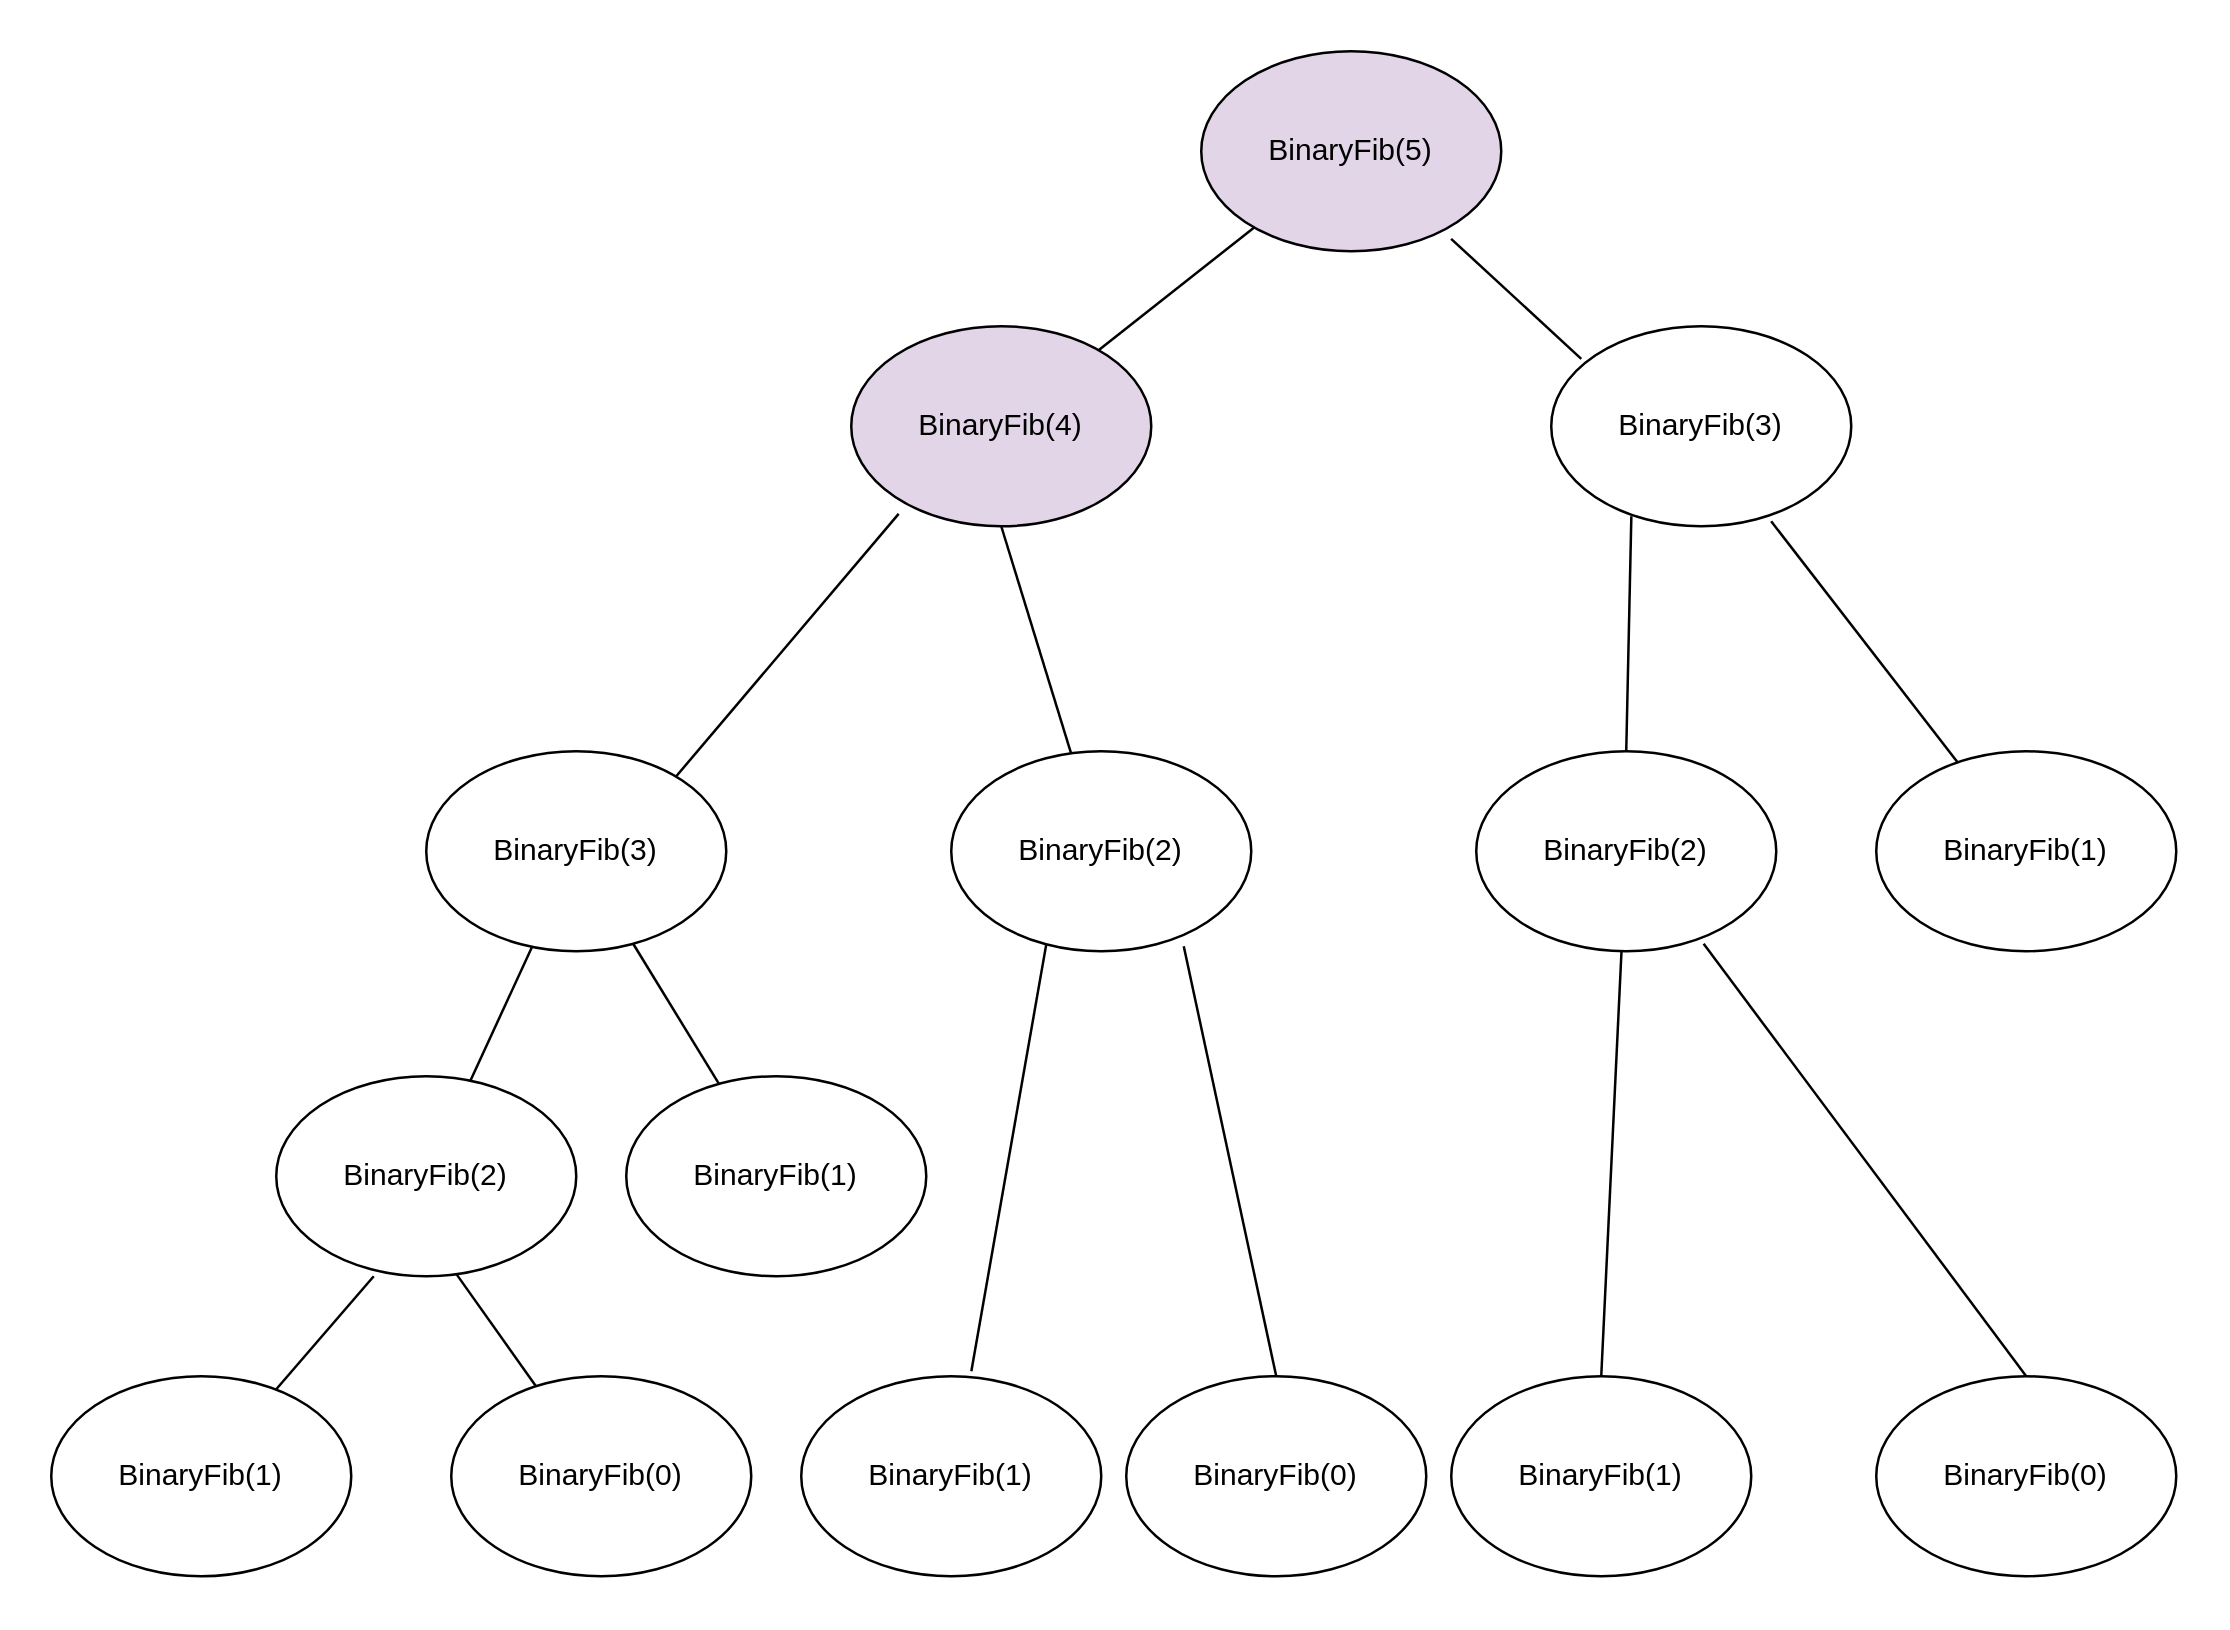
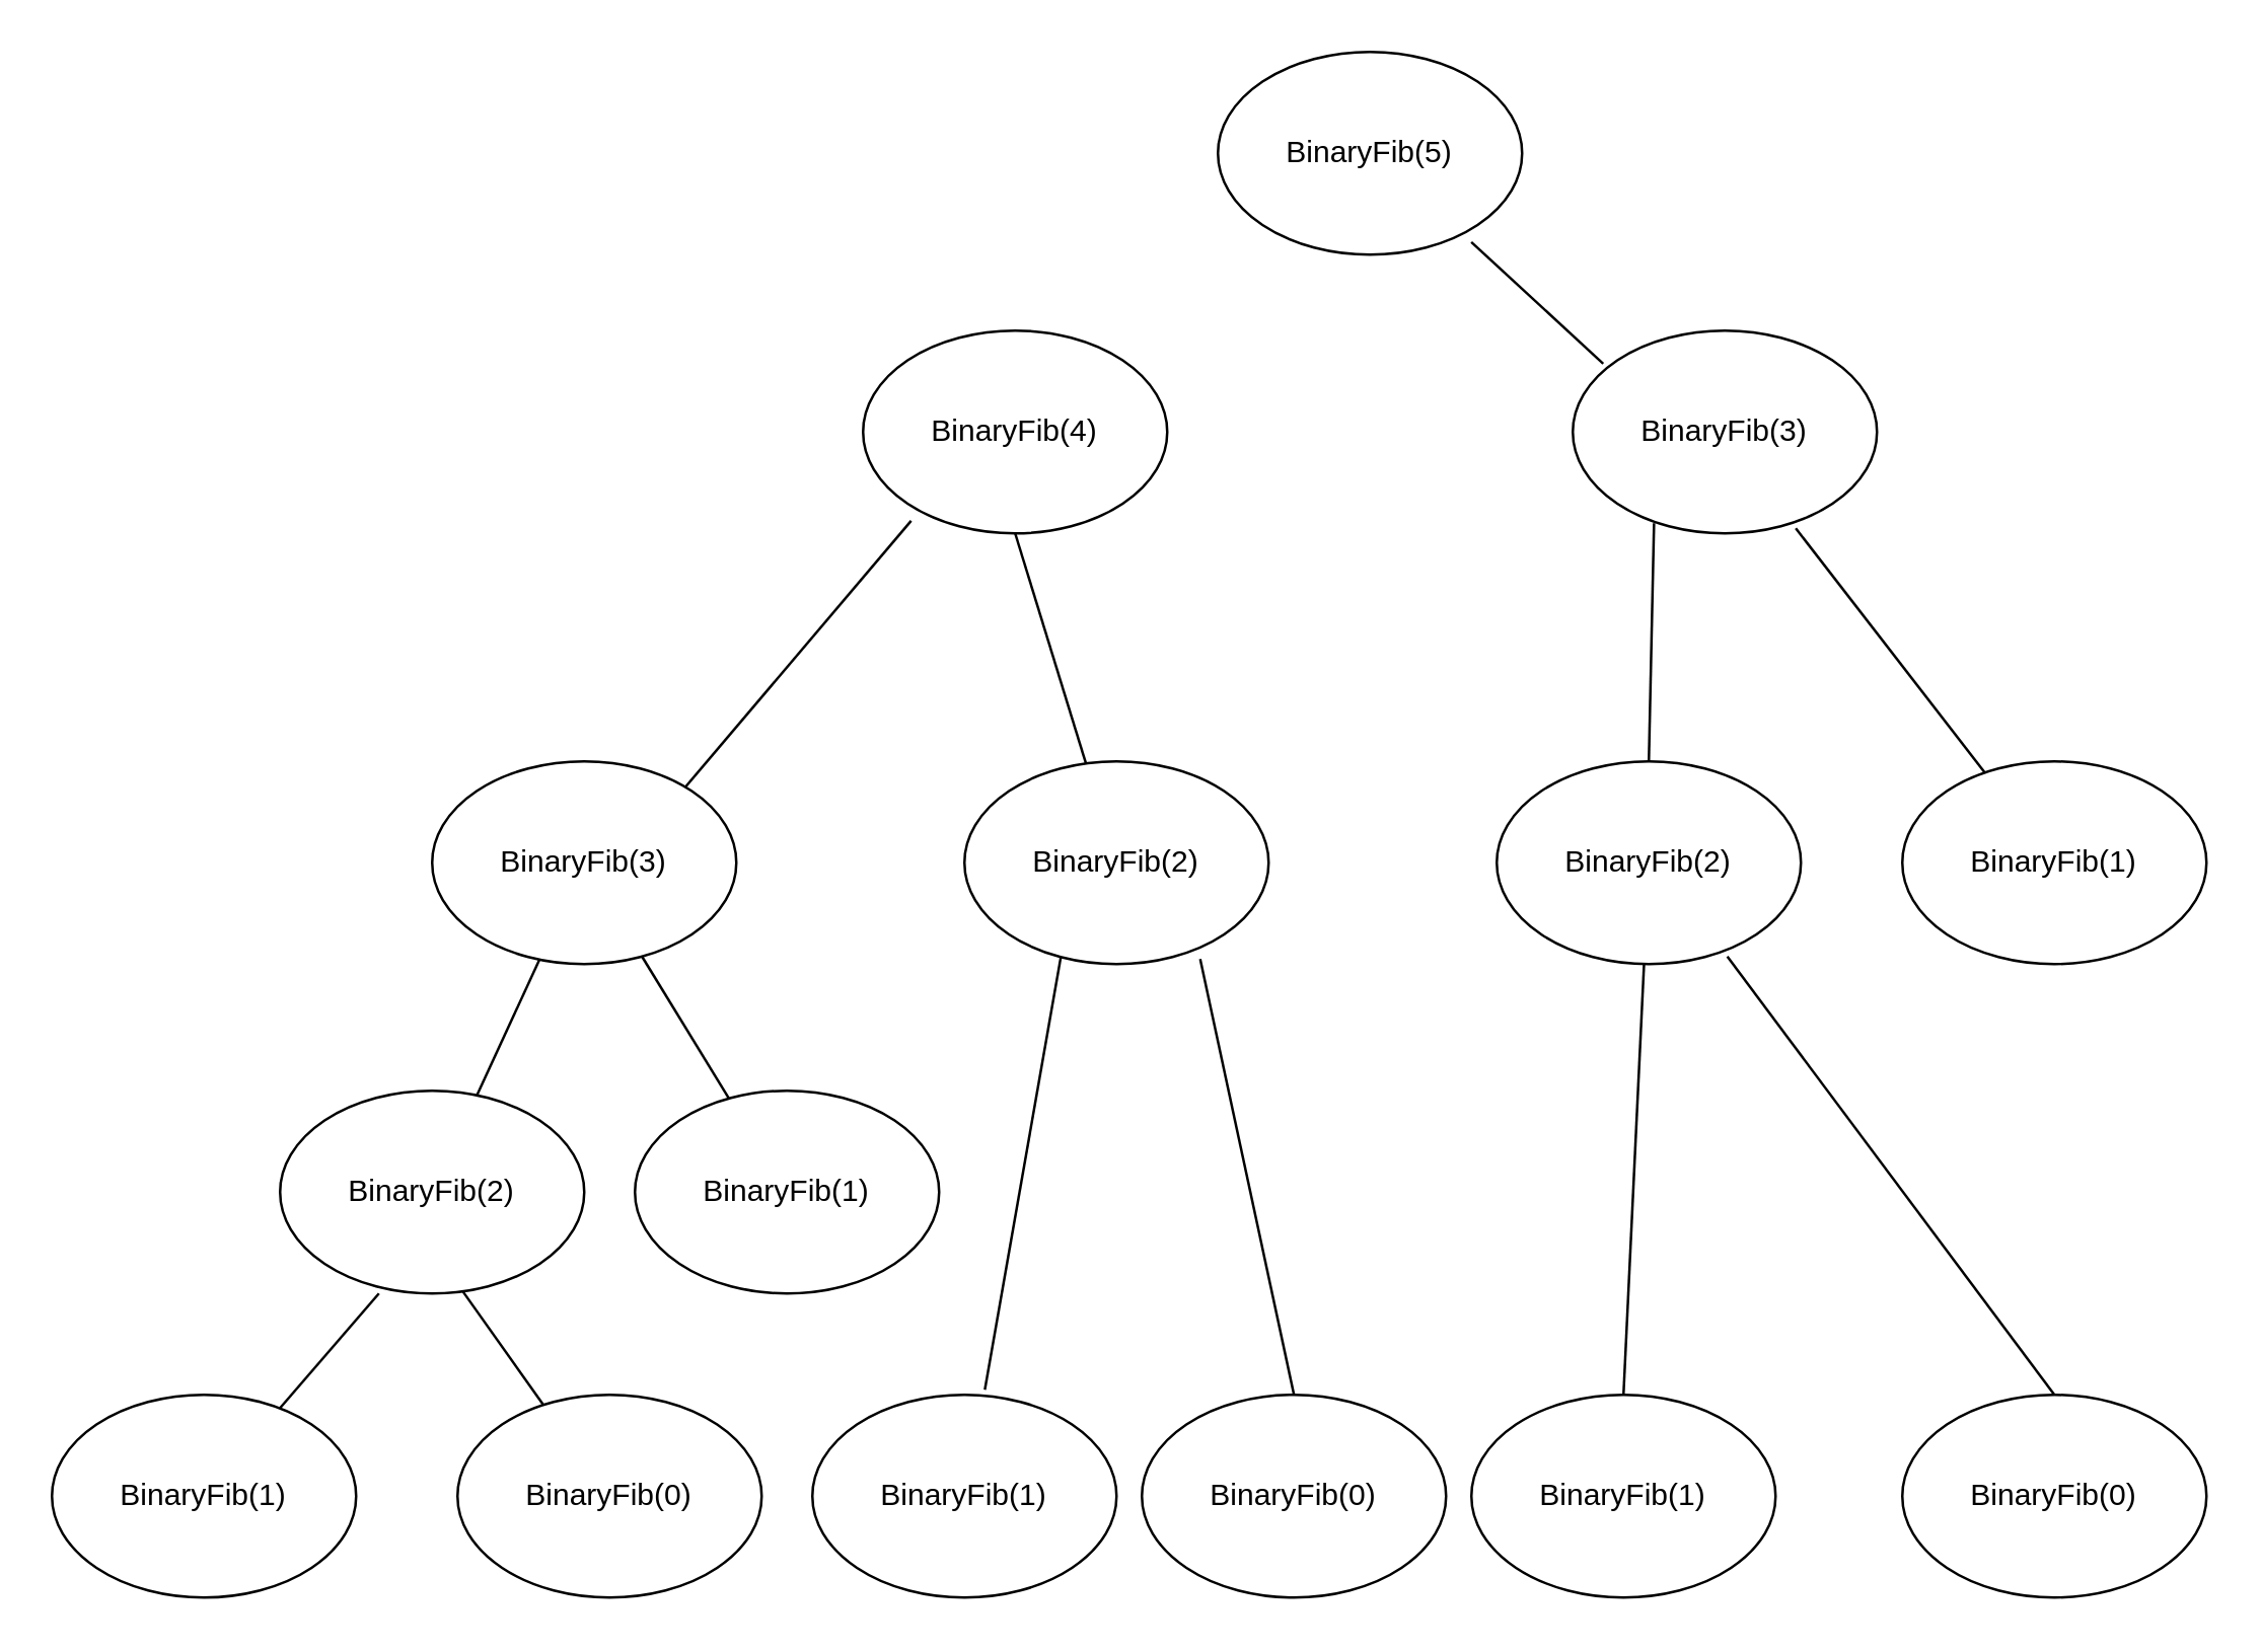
- <mxCell id="2" value="BinaryFib(5)" style="ellipse;whiteSpace=wrap;html=1;fillColor=#e1d5e7;" vertex="1" parent="1"><mxGeometry x="480" y="20" width="120" height="80" as="geometry" /></mxCell>
+ <mxCell id="2" value="BinaryFib(5)" style="ellipse;whiteSpace=wrap;html=1;" vertex="1" parent="1"><mxGeometry x="480" y="20" width="120" height="80" as="geometry" /></mxCell>
- <mxCell id="17" value="" style="endArrow=none;html=1;rounded=0;" edge="1" parent="1" source="3" target="2"><mxGeometry width="50" height="50" relative="1" as="geometry"><mxPoint x="450" y="140" as="sourcePoint" /><mxPoint x="500" y="90" as="targetPoint" /></mxGeometry></mxCell>
- <mxCell id="3" value="BinaryFib(4)" style="ellipse;whiteSpace=wrap;html=1;fillColor=#e1d5e7;" vertex="1" parent="1"><mxGeometry x="340" y="130" width="120" height="80" as="geometry" /></mxCell>
+ <mxCell id="3" value="BinaryFib(4)" style="ellipse;whiteSpace=wrap;html=1;" vertex="1" parent="1"><mxGeometry x="340" y="130" width="120" height="80" as="geometry" /></mxCell>
